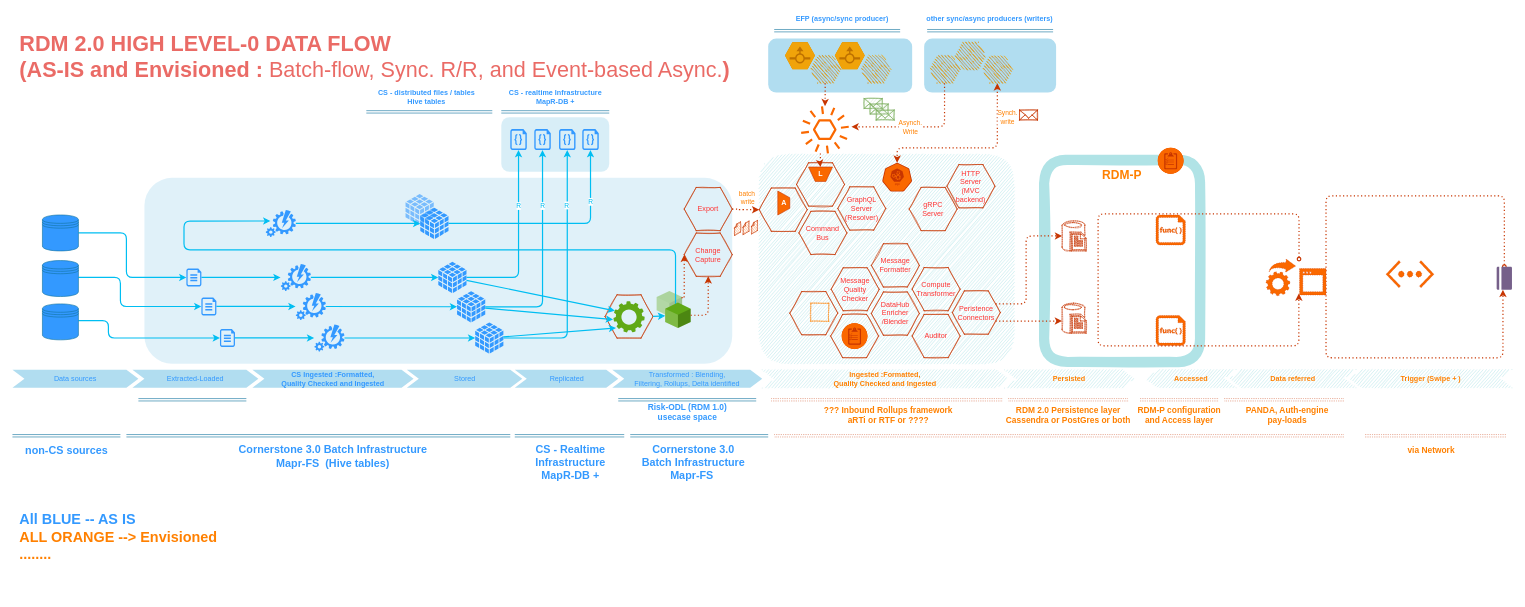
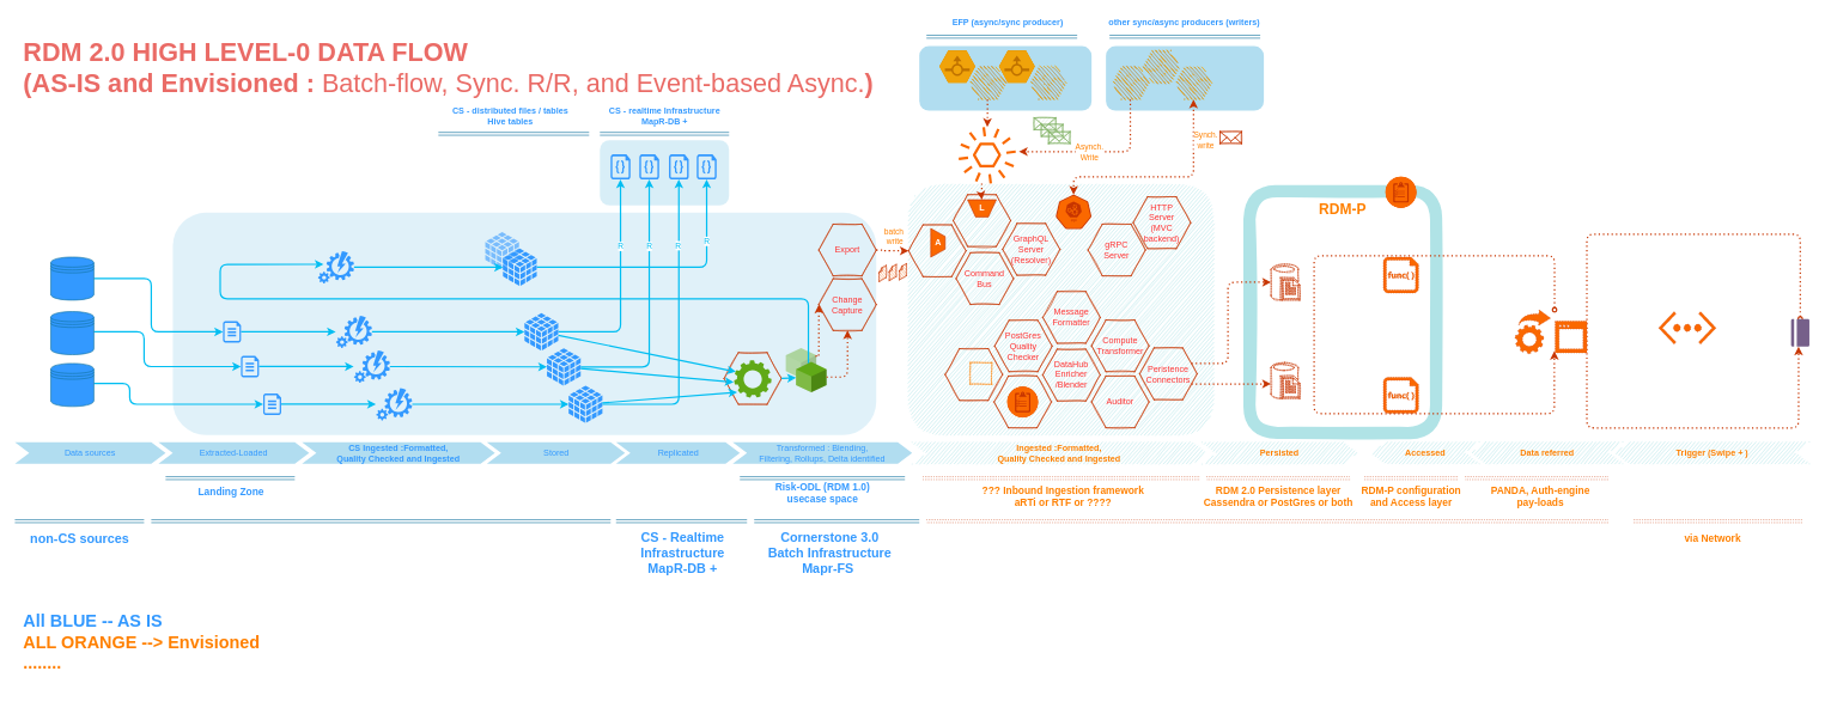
- <mxCell id="155" value="Message&lt;br&gt;Quality&lt;br&gt;Checker" style="shape=hexagon;perimeter=hexagonPerimeter2;whiteSpace=wrap;html=1;fixedSize=1;strokeColor=#C73500;sketch=1;fillColor=none;fontColor=#FF3333;" vertex="1" parent="1"><mxGeometry x="1385" y="446" width="80" height="71.62" as="geometry" /></mxCell>
+ <mxCell id="155" value="PostGres&lt;br&gt;Quality&lt;br&gt;Checker" style="shape=hexagon;perimeter=hexagonPerimeter2;whiteSpace=wrap;html=1;fixedSize=1;strokeColor=#C73500;sketch=1;fillColor=none;fontColor=#FF3333;" vertex="1" parent="1"><mxGeometry x="1385" y="446" width="80" height="71.62" as="geometry" /></mxCell>
+ <mxCell id="83" value="Landing Zone" style="text;html=1;align=center;verticalAlign=middle;resizable=0;points=[];autosize=1;fontStyle=1;fontColor=#3399FF;fontSize=14;" parent="1" vertex="1"><mxGeometry x="266" y="676" width="110" height="20" as="geometry" /></mxCell>
- <mxCell id="66" value="??? Inbound Rollups framework&lt;br style=&quot;font-size: 14px;&quot;&gt;aRTi or RTF or ????" style="text;html=1;align=center;verticalAlign=middle;resizable=0;points=[];autosize=1;fontColor=#FF8000;fontStyle=1;fontSize=14;" parent="1" vertex="1"><mxGeometry x="1360" y="671" width="240" height="40" as="geometry" /></mxCell>
+ <mxCell id="66" value="??? Inbound Ingestion framework&lt;br style=&quot;font-size: 14px;&quot;&gt;aRTi or RTF or ????" style="text;html=1;align=center;verticalAlign=middle;resizable=0;points=[];autosize=1;fontColor=#FF8000;fontStyle=1;fontSize=14;" parent="1" vertex="1"><mxGeometry x="1360" y="671" width="240" height="40" as="geometry" /></mxCell>
- <mxCell id="24" value="Cornerstone 3.0 Batch Infrastructure&lt;br style=&quot;font-size: 18px;&quot;&gt;Mapr-FS&amp;nbsp; (Hive tables)" style="text;html=1;align=center;verticalAlign=middle;resizable=0;points=[];autosize=1;fontStyle=1;fontColor=#3399FF;fontSize=18;" parent="1" vertex="1"><mxGeometry x="389.37" y="736" width="330" height="50" as="geometry" /></mxCell>
